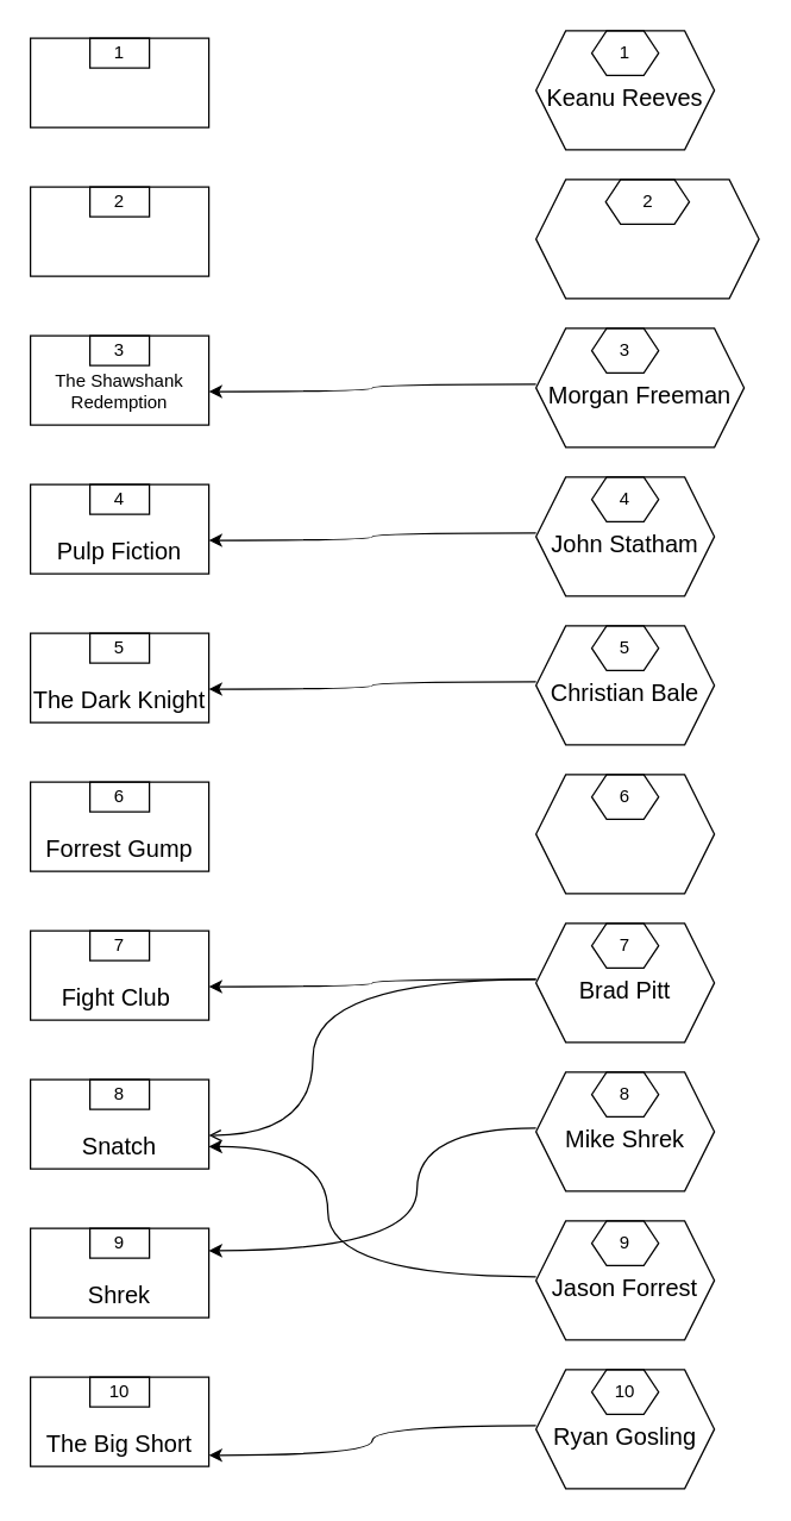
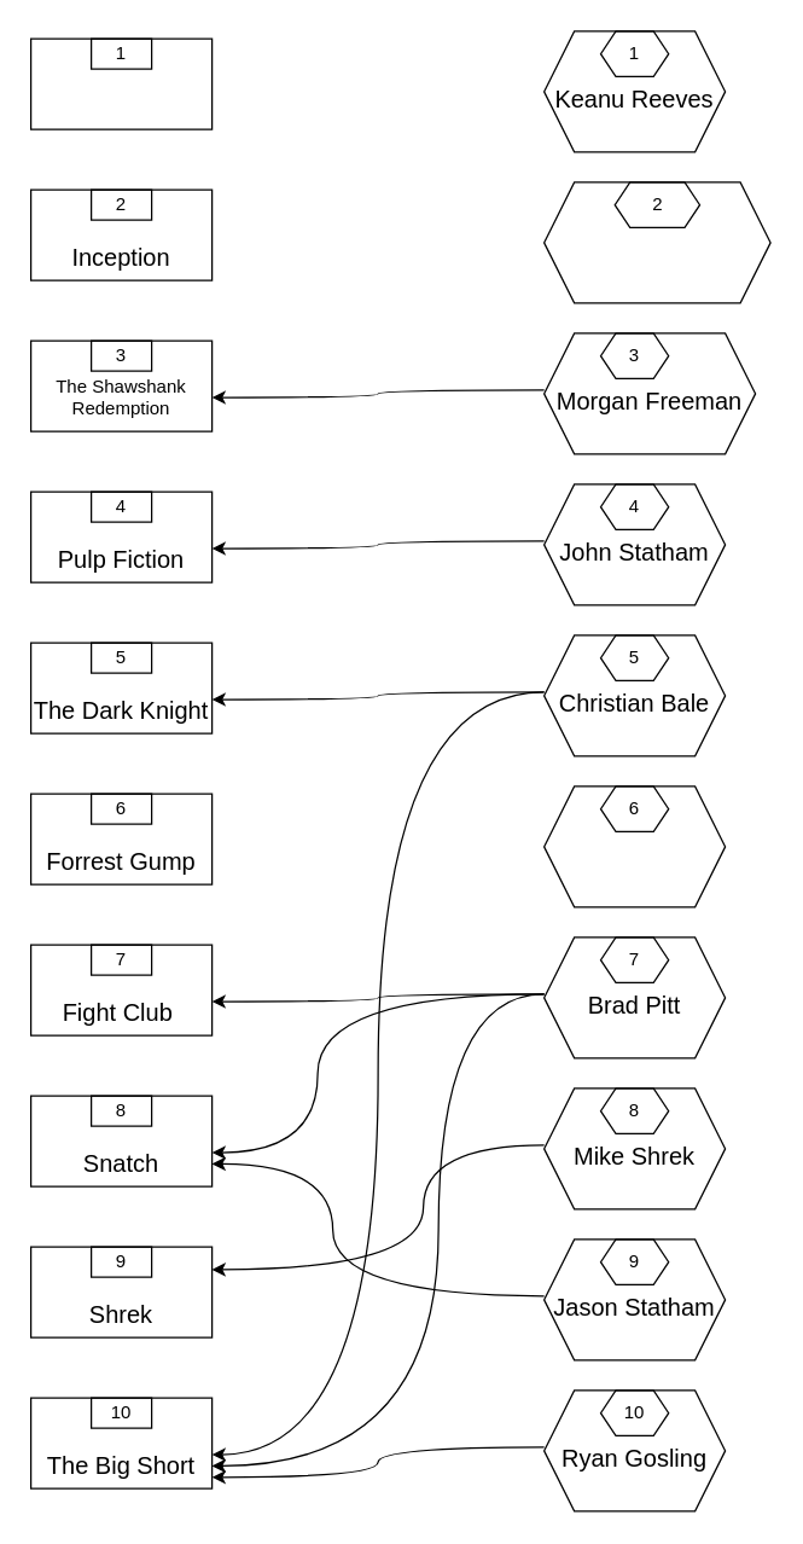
+ <mxCell id="10" value="&lt;div style=&quot;font-size: medium; text-align: start; background-color: transparent; font-family: sans-serif;&quot;&gt;&lt;div style=&quot;background-color: transparent;&quot;&gt;Inception&lt;/div&gt;&lt;/div&gt;" style="text;html=1;align=center;verticalAlign=middle;whiteSpace=wrap;rounded=0;" parent="6" vertex="1"><mxGeometry y="35" width="120" height="30" as="geometry" /></mxCell>
+ <mxCell id="102" style="edgeStyle=orthogonalEdgeStyle;rounded=0;orthogonalLoop=1;jettySize=auto;html=1;exitX=0;exitY=0.25;exitDx=0;exitDy=0;entryX=1;entryY=0.25;entryDx=0;entryDy=0;curved=1;" edge="1" parent="1" source="94" target="45"><mxGeometry relative="1" as="geometry"><Array as="points"><mxPoint x="250" y="458" /><mxPoint x="250" y="963" /></Array></mxGeometry></mxCell>
- <mxCell id="104" style="edgeStyle=orthogonalEdgeStyle;rounded=0;orthogonalLoop=1;jettySize=auto;html=1;exitX=0;exitY=0.25;exitDx=0;exitDy=0;entryX=1;entryY=0.25;entryDx=0;entryDy=0;curved=1;endArrow=open;" edge="1" parent="1" source="84" target="25"><mxGeometry relative="1" as="geometry"><Array as="points"><mxPoint x="210" y="658" /><mxPoint x="210" y="763" /></Array></mxGeometry></mxCell>
+ <mxCell id="104" style="edgeStyle=orthogonalEdgeStyle;rounded=0;orthogonalLoop=1;jettySize=auto;html=1;exitX=0;exitY=0.25;exitDx=0;exitDy=0;entryX=1;entryY=0.25;entryDx=0;entryDy=0;curved=1;" edge="1" parent="1" source="84" target="25"><mxGeometry relative="1" as="geometry"><Array as="points"><mxPoint x="210" y="658" /><mxPoint x="210" y="763" /></Array></mxGeometry></mxCell>
+ <mxCell id="105" style="edgeStyle=orthogonalEdgeStyle;rounded=0;orthogonalLoop=1;jettySize=auto;html=1;exitX=0;exitY=0.25;exitDx=0;exitDy=0;entryX=1;entryY=0.5;entryDx=0;entryDy=0;curved=1;" edge="1" parent="1" source="84" target="45"><mxGeometry relative="1" as="geometry"><Array as="points"><mxPoint x="290" y="658" /><mxPoint x="290" y="970" /></Array></mxGeometry></mxCell>
- <mxCell id="74" value="&lt;div style=&quot;font-size: medium; text-align: start; background-color: transparent; font-family: sans-serif;&quot;&gt;Jason Forrest&lt;/div&gt;" style="text;html=1;align=center;verticalAlign=middle;whiteSpace=wrap;rounded=0;" parent="70" vertex="1"><mxGeometry y="30" width="120" height="30" as="geometry" /></mxCell>
+ <mxCell id="74" value="&lt;div style=&quot;font-size: medium; text-align: start; background-color: transparent; font-family: sans-serif;&quot;&gt;Jason Statham&lt;/div&gt;" style="text;html=1;align=center;verticalAlign=middle;whiteSpace=wrap;rounded=0;" parent="70" vertex="1"><mxGeometry y="30" width="120" height="30" as="geometry" /></mxCell>
